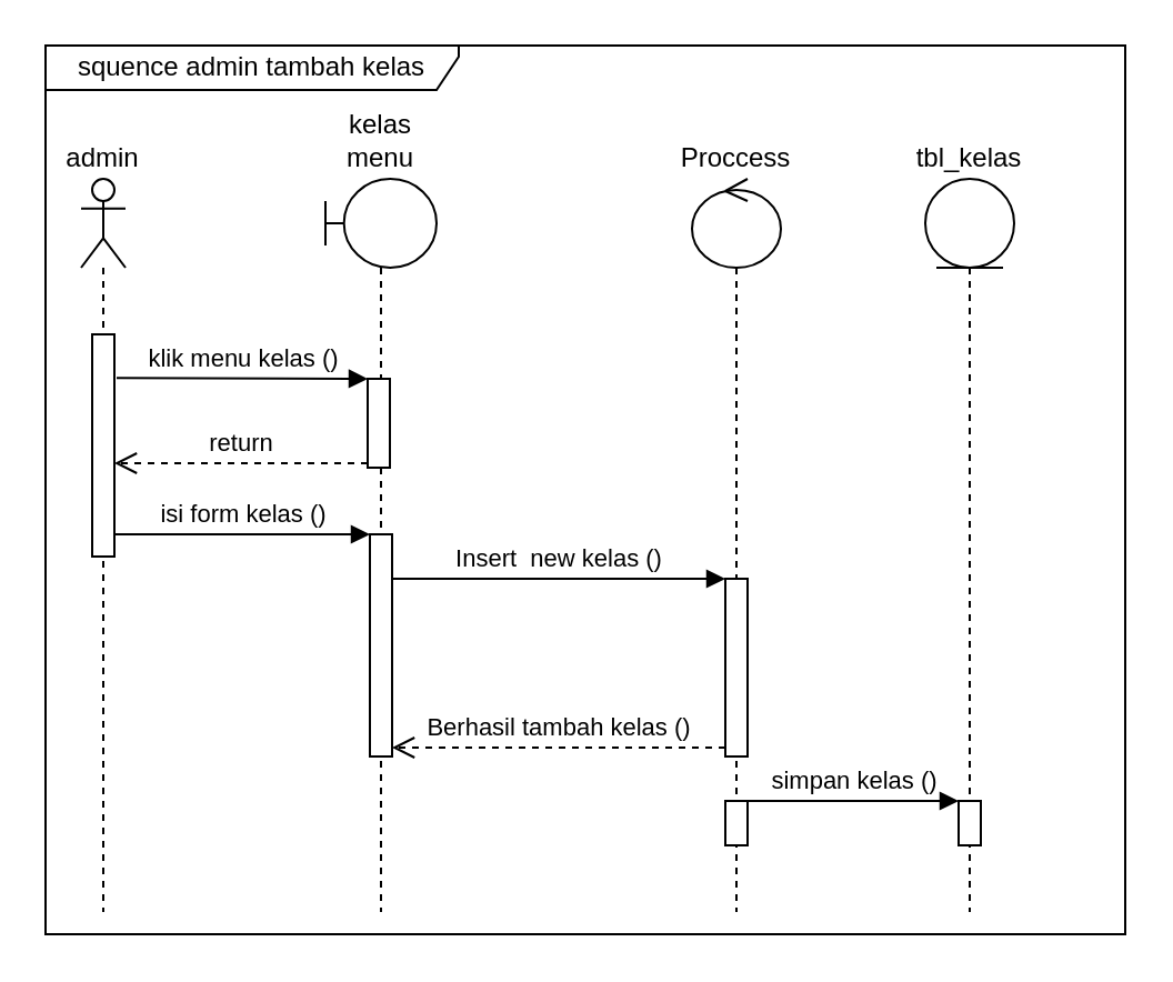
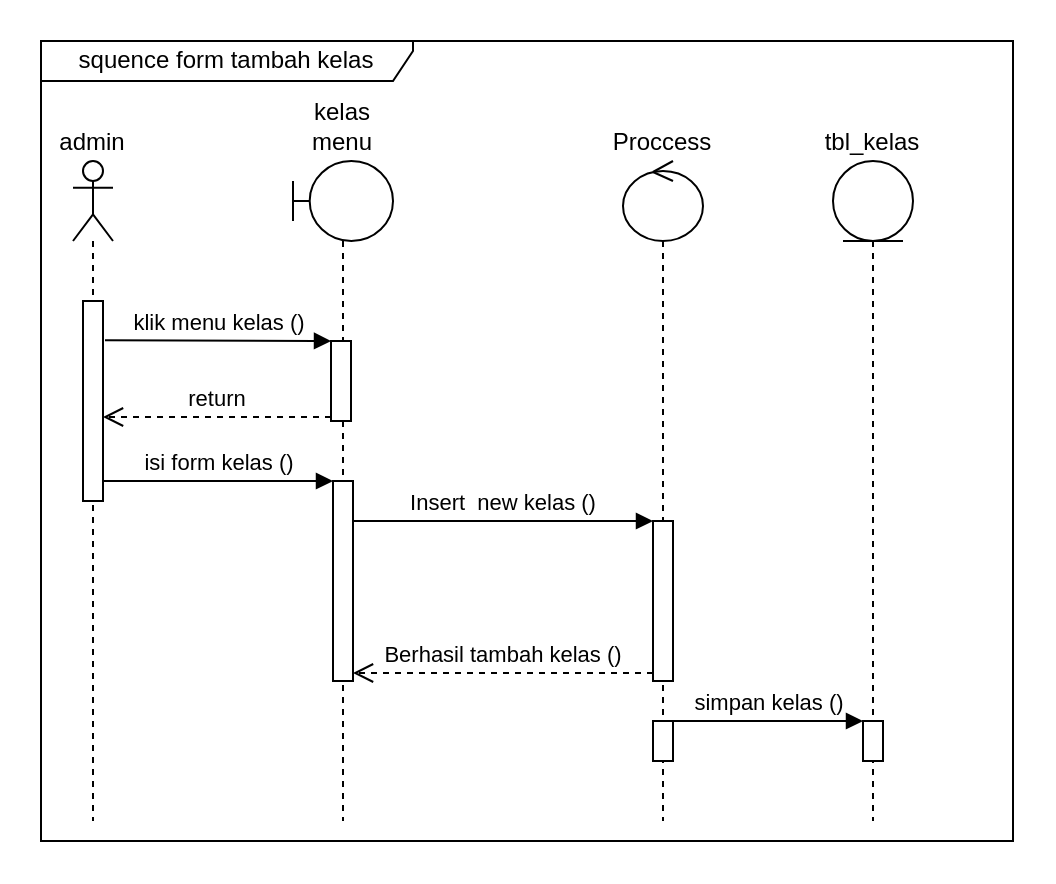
- <mxCell id="18" value="squence admin tambah kelas" style="shape=umlFrame;whiteSpace=wrap;html=1;width=186;height=20;" vertex="1" parent="1"><mxGeometry x="20" y="20" width="486" height="400" as="geometry" /></mxCell>
+ <mxCell id="18" value="squence form tambah kelas" style="shape=umlFrame;whiteSpace=wrap;html=1;width=186;height=20;" vertex="1" parent="1"><mxGeometry x="20" y="20" width="486" height="400" as="geometry" /></mxCell>
